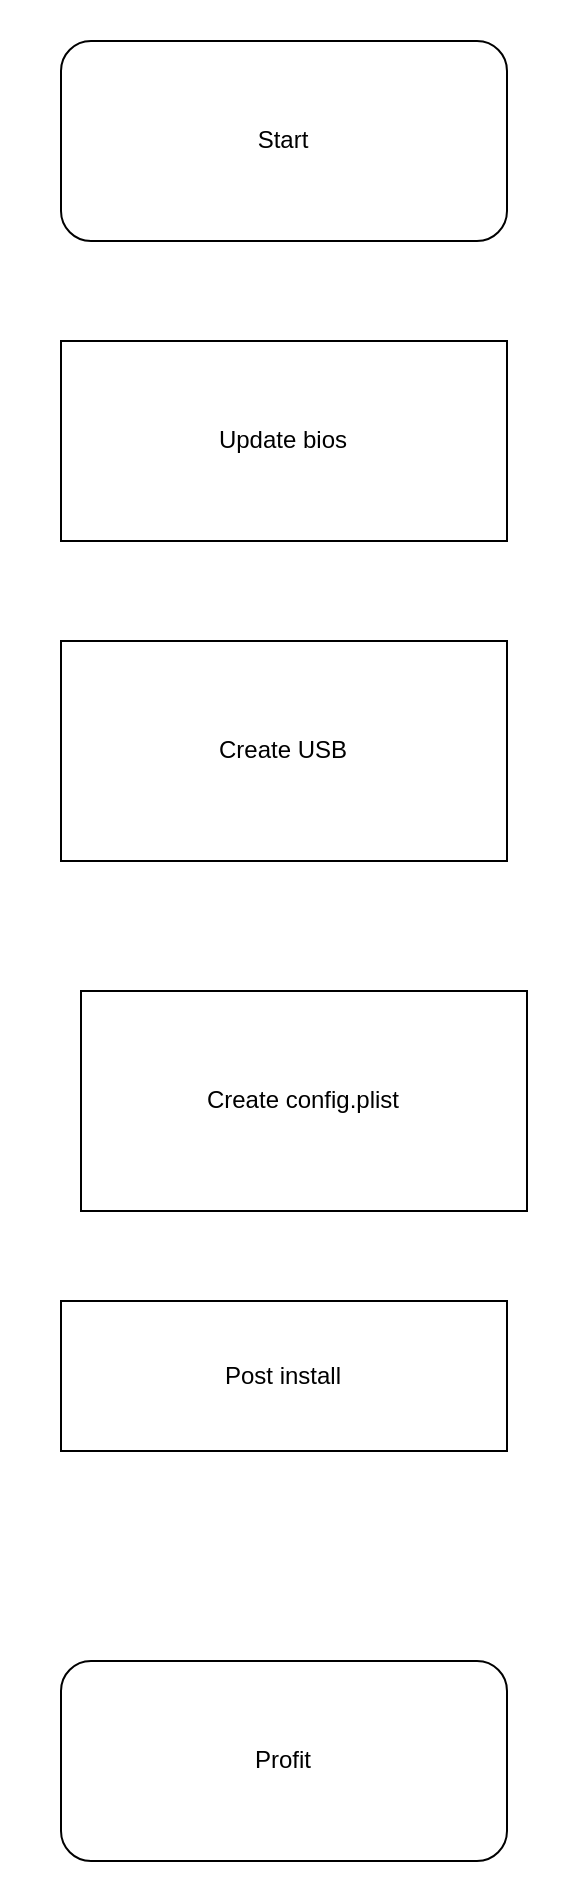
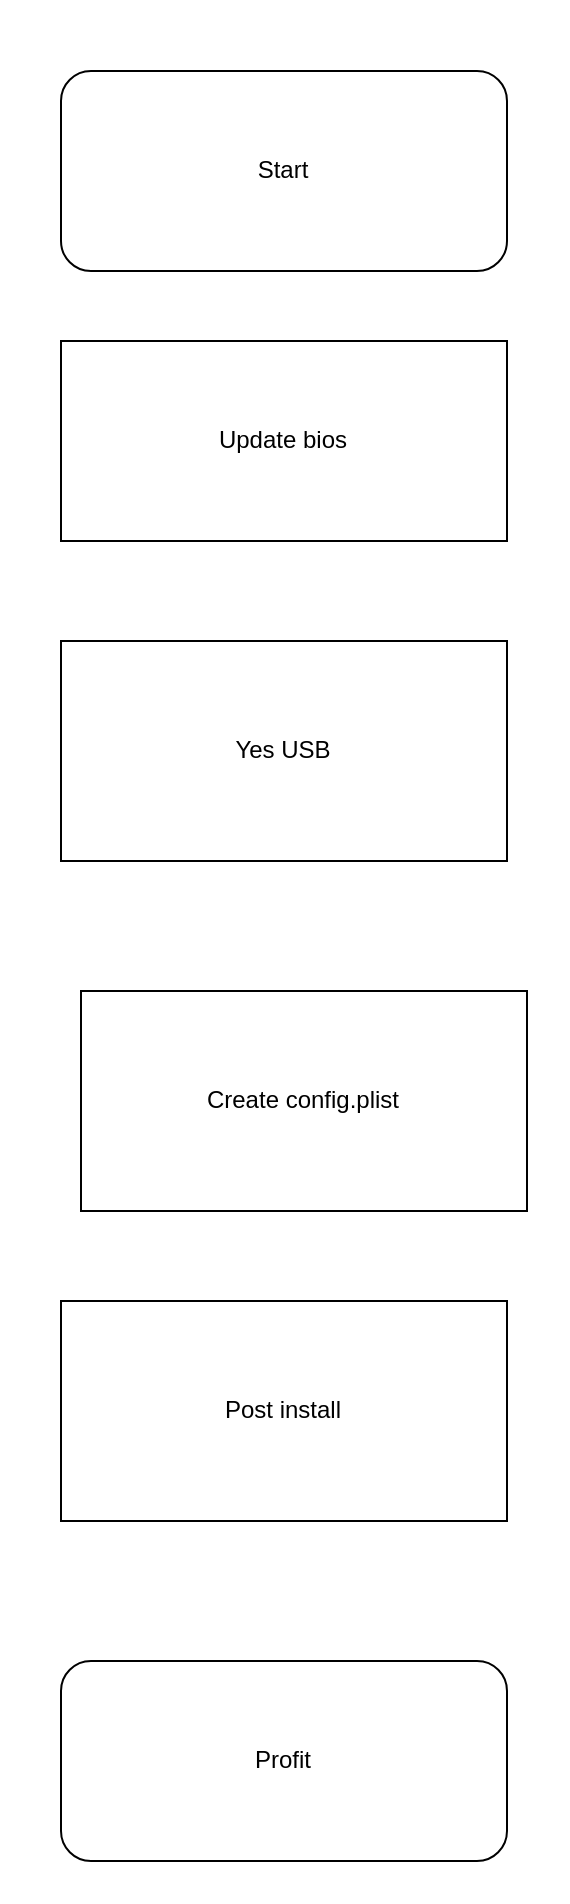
- <mxCell id="2" value="Start" style="rounded=1;whiteSpace=wrap;html=1;fontSize=12;glass=0;strokeWidth=1;shadow=0;" parent="1" vertex="1"><mxGeometry x="30" y="20" width="223" height="100" as="geometry" /></mxCell>
+ <mxCell id="2" value="Start" style="rounded=1;whiteSpace=wrap;html=1;fontSize=12;glass=0;strokeWidth=1;shadow=0;" parent="1" vertex="1"><mxGeometry x="30" y="35" width="223" height="100" as="geometry" /></mxCell>
- <mxCell id="5" value="Create USB" style="rounded=0;whiteSpace=wrap;html=1;" vertex="1" parent="1"><mxGeometry x="30" y="320" width="223" height="110" as="geometry" /></mxCell>
+ <mxCell id="5" value="Yes USB" style="rounded=0;whiteSpace=wrap;html=1;" vertex="1" parent="1"><mxGeometry x="30" y="320" width="223" height="110" as="geometry" /></mxCell>
- <mxCell id="7" value="Post install" style="rounded=0;whiteSpace=wrap;html=1;" vertex="1" parent="1"><mxGeometry x="30" y="650" width="223" height="75" as="geometry" /></mxCell>
+ <mxCell id="7" value="Post install" style="rounded=0;whiteSpace=wrap;html=1;" vertex="1" parent="1"><mxGeometry x="30" y="650" width="223" height="110" as="geometry" /></mxCell>
